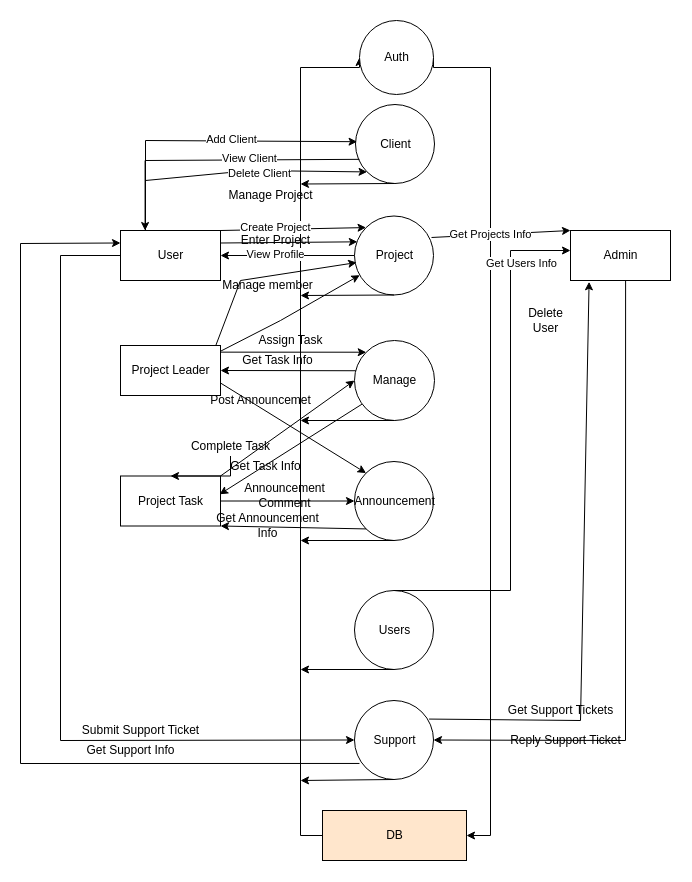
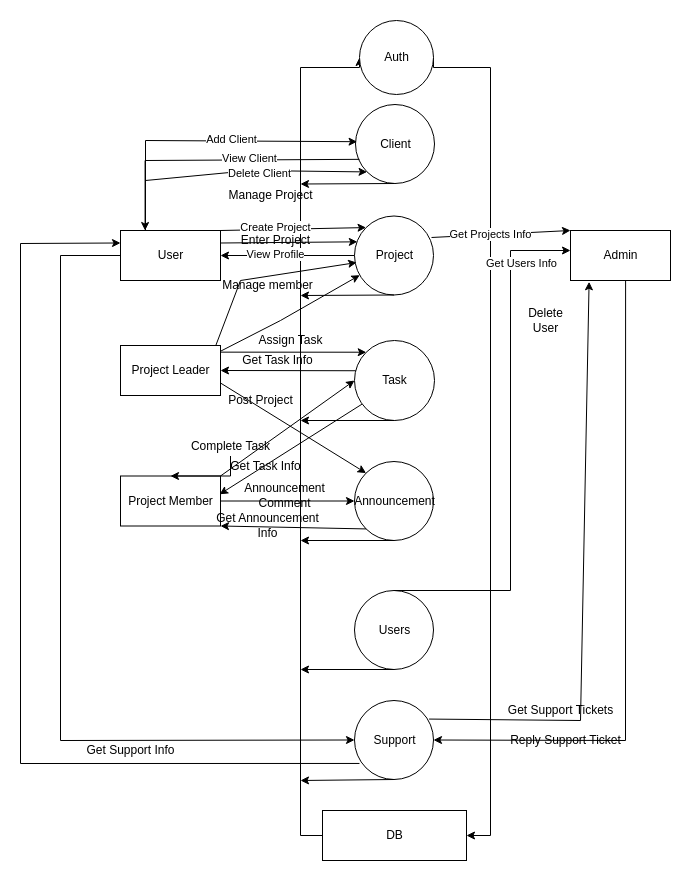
- <mxCell id="8" value="Manage" style="shape=ellipse;html=1;dashed=0;whitespace=wrap;aspect=fixed;perimeter=ellipsePerimeter;" parent="1" vertex="1"><mxGeometry x="354" y="340" width="80" height="80" as="geometry" /></mxCell>
+ <mxCell id="8" value="Task" style="shape=ellipse;html=1;dashed=0;whitespace=wrap;aspect=fixed;perimeter=ellipsePerimeter;" parent="1" vertex="1"><mxGeometry x="354" y="340" width="80" height="80" as="geometry" /></mxCell>
- <mxCell id="46" value="Post Announcemet" style="text;html=1;align=center;verticalAlign=middle;resizable=0;points=[];autosize=1;strokeColor=none;fillColor=none;" parent="1" vertex="1"><mxGeometry x="200" y="390" width="120" height="20" as="geometry" /></mxCell>
+ <mxCell id="46" value="Post Project" style="text;html=1;align=center;verticalAlign=middle;resizable=0;points=[];autosize=1;strokeColor=none;fillColor=none;" parent="1" vertex="1"><mxGeometry x="200" y="390" width="120" height="20" as="geometry" /></mxCell>
- <mxCell id="4" value="Project Task" style="html=1;dashed=0;whitespace=wrap;" parent="1" vertex="1"><mxGeometry x="120" y="475.5" width="100" height="50" as="geometry" /></mxCell>
+ <mxCell id="4" value="Project Member" style="html=1;dashed=0;whitespace=wrap;" parent="1" vertex="1"><mxGeometry x="120" y="475.5" width="100" height="50" as="geometry" /></mxCell>
- <mxCell id="54" value="Submit Support Ticket" style="text;html=1;align=center;verticalAlign=middle;resizable=0;points=[];autosize=1;strokeColor=none;fillColor=none;" parent="1" vertex="1"><mxGeometry x="70" y="720" width="140" height="20" as="geometry" /></mxCell>
- <mxCell id="7" value="DB" style="html=1;dashed=0;whitespace=wrap;fillColor=#ffe6cc;" parent="1" vertex="1"><mxGeometry x="322" y="810" width="144" height="50" as="geometry" /></mxCell>
+ <mxCell id="7" value="DB" style="html=1;dashed=0;whitespace=wrap;" parent="1" vertex="1"><mxGeometry x="322" y="810" width="144" height="50" as="geometry" /></mxCell>
